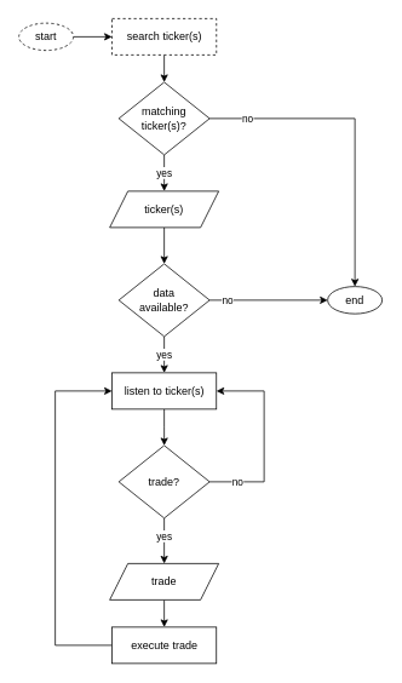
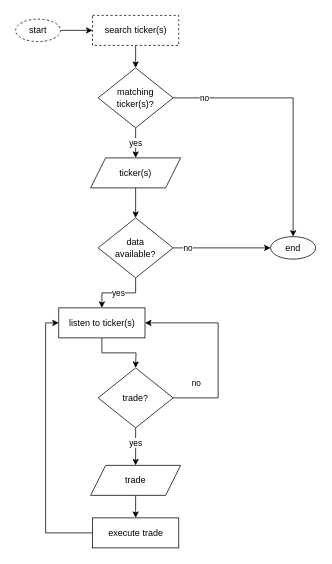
- <mxCell id="9" value="listen to ticker(s)" style="rounded=0;whiteSpace=wrap;html=1;" vertex="1" parent="1"><mxGeometry x="122.5" y="410" width="115" height="40" as="geometry" /></mxCell>
+ <mxCell id="9" value="listen to ticker(s)" style="rounded=0;whiteSpace=wrap;html=1;" vertex="1" parent="1"><mxGeometry x="77.5" y="410" width="115" height="40" as="geometry" /></mxCell>
